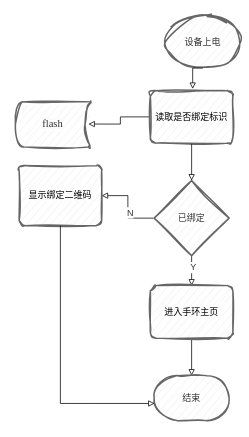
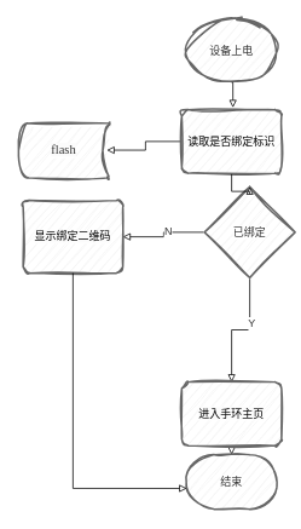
- <mxCell id="2" value="设备上电" style="strokeWidth=2;html=1;shape=mxgraph.flowchart.start_2;whiteSpace=wrap;rounded=1;shadow=0;glass=0;sketch=1;jiggle=2;curveFitting=1;align=center;verticalAlign=middle;fontFamily=Helvetica;fontSize=12;fillColor=#f5f5f5;fontColor=#333333;strokeColor=#666666;" vertex="1" parent="1"><mxGeometry x="220" y="20" width="100" height="70" as="geometry" /></mxCell>
+ <mxCell id="2" value="设备上电" style="strokeWidth=2;html=1;shape=mxgraph.flowchart.start_2;whiteSpace=wrap;rounded=1;shadow=0;glass=0;sketch=1;jiggle=2;curveFitting=1;align=center;verticalAlign=middle;fontFamily=Helvetica;fontSize=12;fillColor=#f5f5f5;fontColor=#333333;strokeColor=#666666;" vertex="1" parent="1"><mxGeometry x="205" y="20" width="100" height="70" as="geometry" /></mxCell>
- <mxCell id="11" value="已绑定" style="strokeWidth=2;html=1;shape=mxgraph.flowchart.decision;whiteSpace=wrap;rounded=1;shadow=0;glass=0;sketch=1;jiggle=2;curveFitting=1;strokeColor=#666666;align=center;verticalAlign=middle;fontFamily=Helvetica;fontSize=12;fontColor=#333333;labelBackgroundColor=default;fillColor=#f5f5f5;" vertex="1" parent="1"><mxGeometry x="205" y="240" width="100" height="100" as="geometry" /></mxCell>
+ <mxCell id="11" value="已绑定" style="strokeWidth=2;html=1;shape=mxgraph.flowchart.decision;whiteSpace=wrap;rounded=1;shadow=0;glass=0;sketch=1;jiggle=2;curveFitting=1;strokeColor=#666666;align=center;verticalAlign=middle;fontFamily=Helvetica;fontSize=12;fontColor=#333333;labelBackgroundColor=default;fillColor=#f5f5f5;" vertex="1" parent="1"><mxGeometry x="225" y="205" width="100" height="100" as="geometry" /></mxCell>
- <mxCell id="14" value="&lt;font color=&quot;#000000&quot;&gt;&lt;span style=&quot;background-color: rgb(251, 251, 251);&quot;&gt;进入手环主页&lt;/span&gt;&lt;/font&gt;" style="rounded=1;whiteSpace=wrap;html=1;absoluteArcSize=1;arcSize=14;strokeWidth=2;shadow=0;glass=0;sketch=1;jiggle=2;curveFitting=1;strokeColor=#666666;align=center;verticalAlign=middle;fontFamily=Helvetica;fontSize=12;fontColor=#333333;labelBackgroundColor=default;fillColor=#f5f5f5;" vertex="1" parent="1"><mxGeometry x="200" y="380" width="110" height="70" as="geometry" /></mxCell>
+ <mxCell id="14" value="&lt;font color=&quot;#000000&quot;&gt;&lt;span style=&quot;background-color: rgb(251, 251, 251);&quot;&gt;进入手环主页&lt;/span&gt;&lt;/font&gt;" style="rounded=1;whiteSpace=wrap;html=1;absoluteArcSize=1;arcSize=14;strokeWidth=2;shadow=0;glass=0;sketch=1;jiggle=2;curveFitting=1;strokeColor=#666666;align=center;verticalAlign=middle;fontFamily=Helvetica;fontSize=12;fontColor=#333333;labelBackgroundColor=default;fillColor=#f5f5f5;" vertex="1" parent="1"><mxGeometry x="200" y="420" width="110" height="70" as="geometry" /></mxCell>
